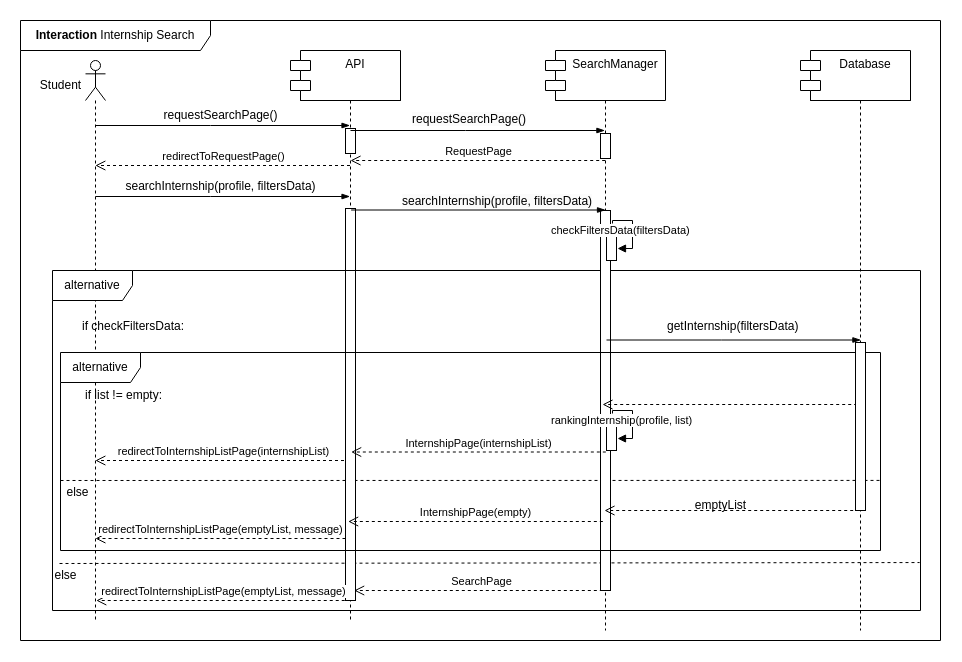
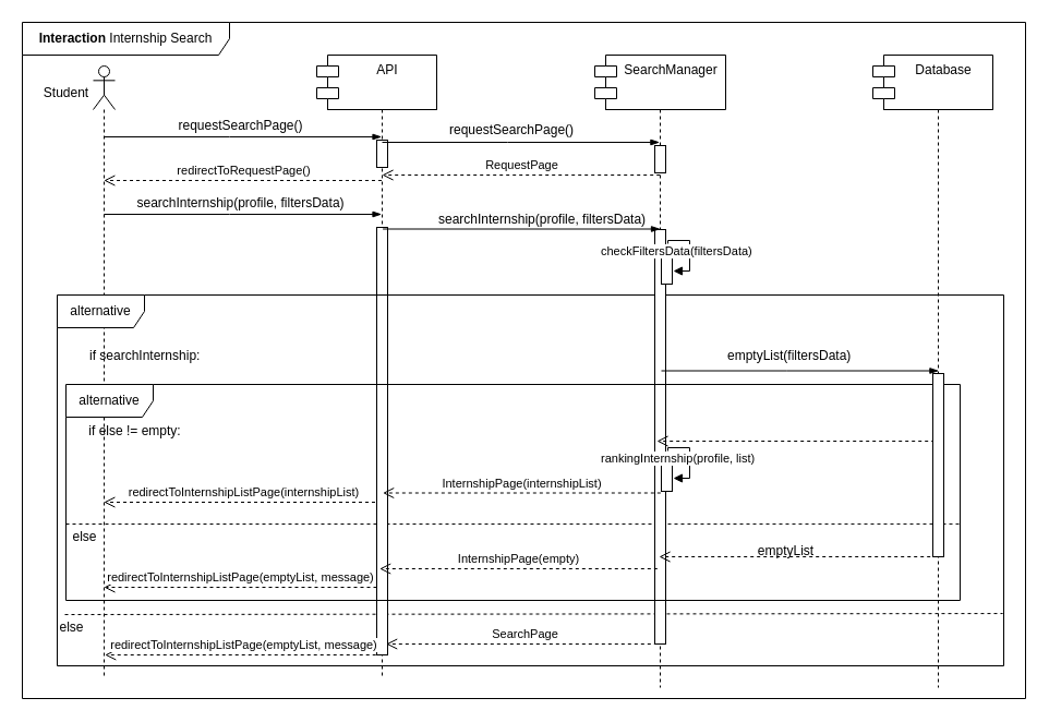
- <mxCell id="19" value="if checkFiltersData:" style="text;whiteSpace=wrap;html=1;" parent="1" vertex="1"><mxGeometry x="80" y="312" width="200" height="30" as="geometry" /></mxCell>
+ <mxCell id="19" value="if searchInternship:" style="text;whiteSpace=wrap;html=1;" parent="1" vertex="1"><mxGeometry x="80" y="312" width="200" height="30" as="geometry" /></mxCell>
- <mxCell id="36" value="&lt;div style=&quot;text-align: center;&quot;&gt;&lt;span style=&quot;background-color: initial; text-wrap-mode: nowrap;&quot;&gt;getInternship(filtersData)&lt;/span&gt;&lt;/div&gt;" style="text;whiteSpace=wrap;html=1;" parent="1" vertex="1"><mxGeometry x="665" y="312" width="150" height="40" as="geometry" /></mxCell>
+ <mxCell id="36" value="&lt;div style=&quot;text-align: center;&quot;&gt;&lt;span style=&quot;background-color: initial; text-wrap-mode: nowrap;&quot;&gt;emptyList(filtersData)&lt;/span&gt;&lt;/div&gt;" style="text;whiteSpace=wrap;html=1;" parent="1" vertex="1"><mxGeometry x="665" y="312" width="150" height="40" as="geometry" /></mxCell>
- <mxCell id="41" value="if list != empty:" style="text;html=1;align=center;verticalAlign=middle;resizable=0;points=[];autosize=1;" parent="1" vertex="1"><mxGeometry x="73" y="380" width="100" height="30" as="geometry" /></mxCell>
+ <mxCell id="41" value="if else != empty:" style="text;html=1;align=center;verticalAlign=middle;resizable=0;points=[];autosize=1;" parent="1" vertex="1"><mxGeometry x="73" y="380" width="100" height="30" as="geometry" /></mxCell>
